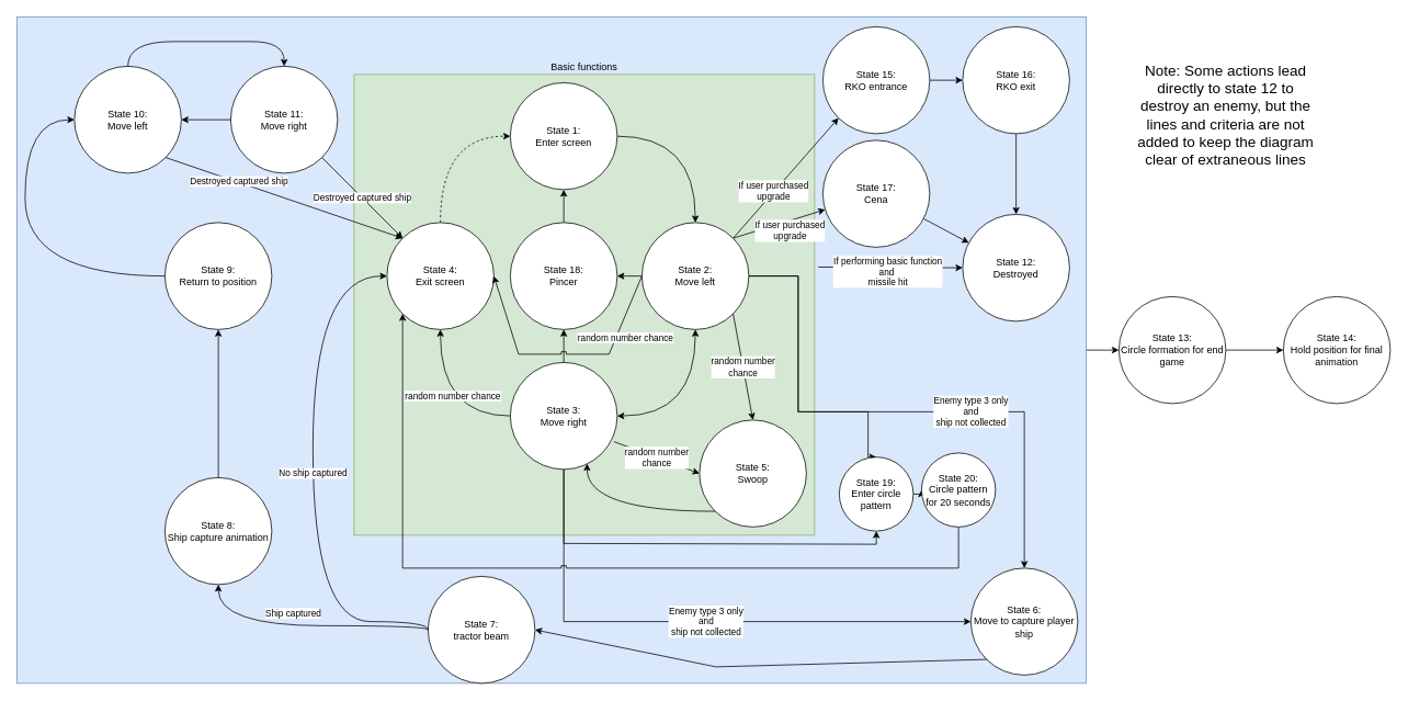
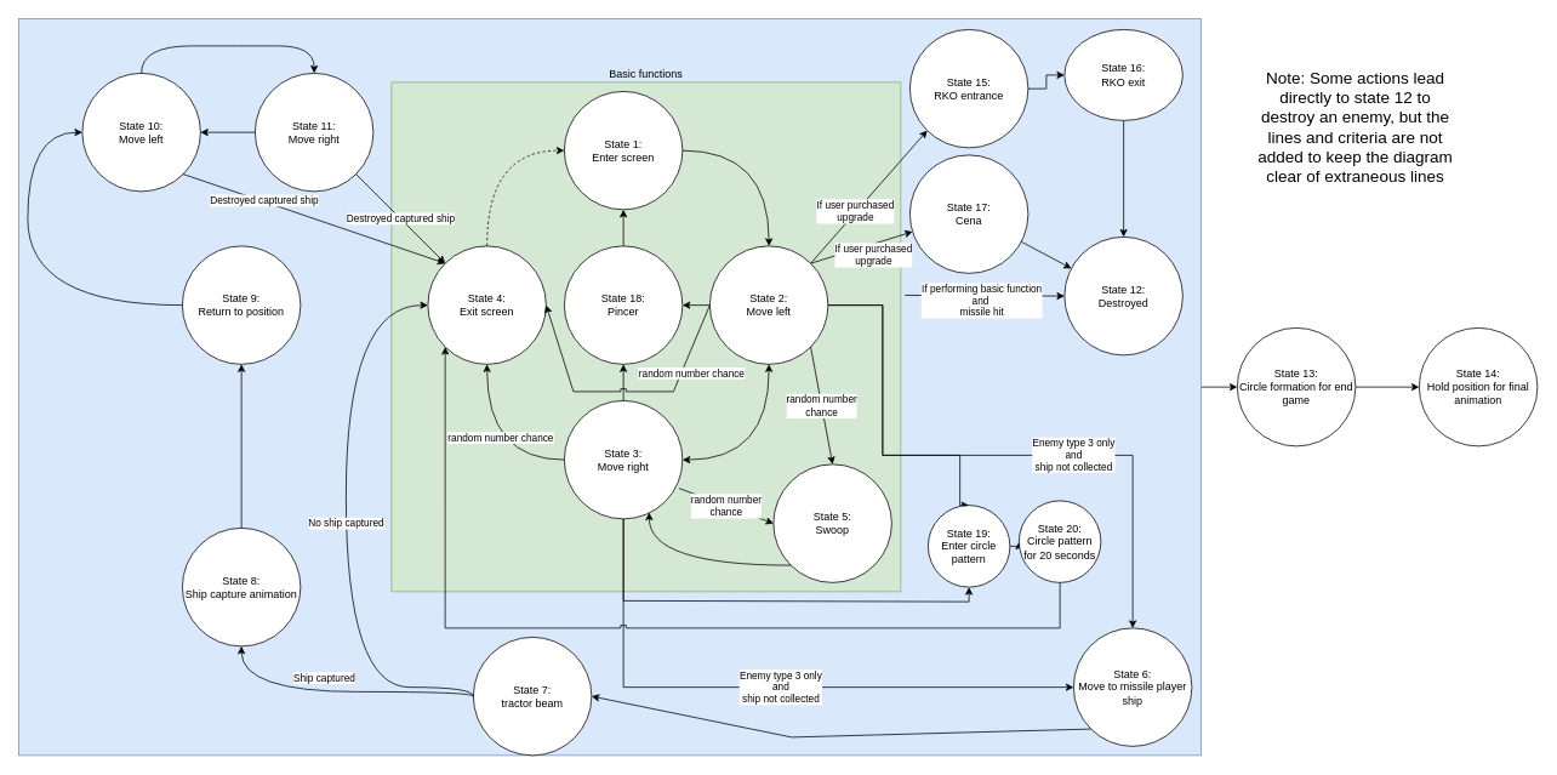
- <mxCell id="49" value="State 16:&lt;br&gt;RKO exit" style="ellipse;whiteSpace=wrap;html=1;aspect=fixed;" parent="1" vertex="1"><mxGeometry x="1170" y="32" width="130" height="130" as="geometry" /></mxCell>
+ <mxCell id="49" value="State 16:&lt;br&gt;RKO exit" style="ellipse;whiteSpace=wrap;html=1;aspect=fixed;" parent="1" vertex="1"><mxGeometry x="1170" y="32" width="130" height="100" as="geometry" /></mxCell>
- <mxCell id="21" value="State 6:&lt;br&gt;Move to capture player ship" style="ellipse;whiteSpace=wrap;html=1;aspect=fixed;" parent="1" vertex="1"><mxGeometry x="1180" y="690" width="130" height="130" as="geometry" /></mxCell>
+ <mxCell id="21" value="State 6:&lt;br&gt;Move to missile player ship" style="ellipse;whiteSpace=wrap;html=1;aspect=fixed;" parent="1" vertex="1"><mxGeometry x="1180" y="690" width="130" height="130" as="geometry" /></mxCell>
